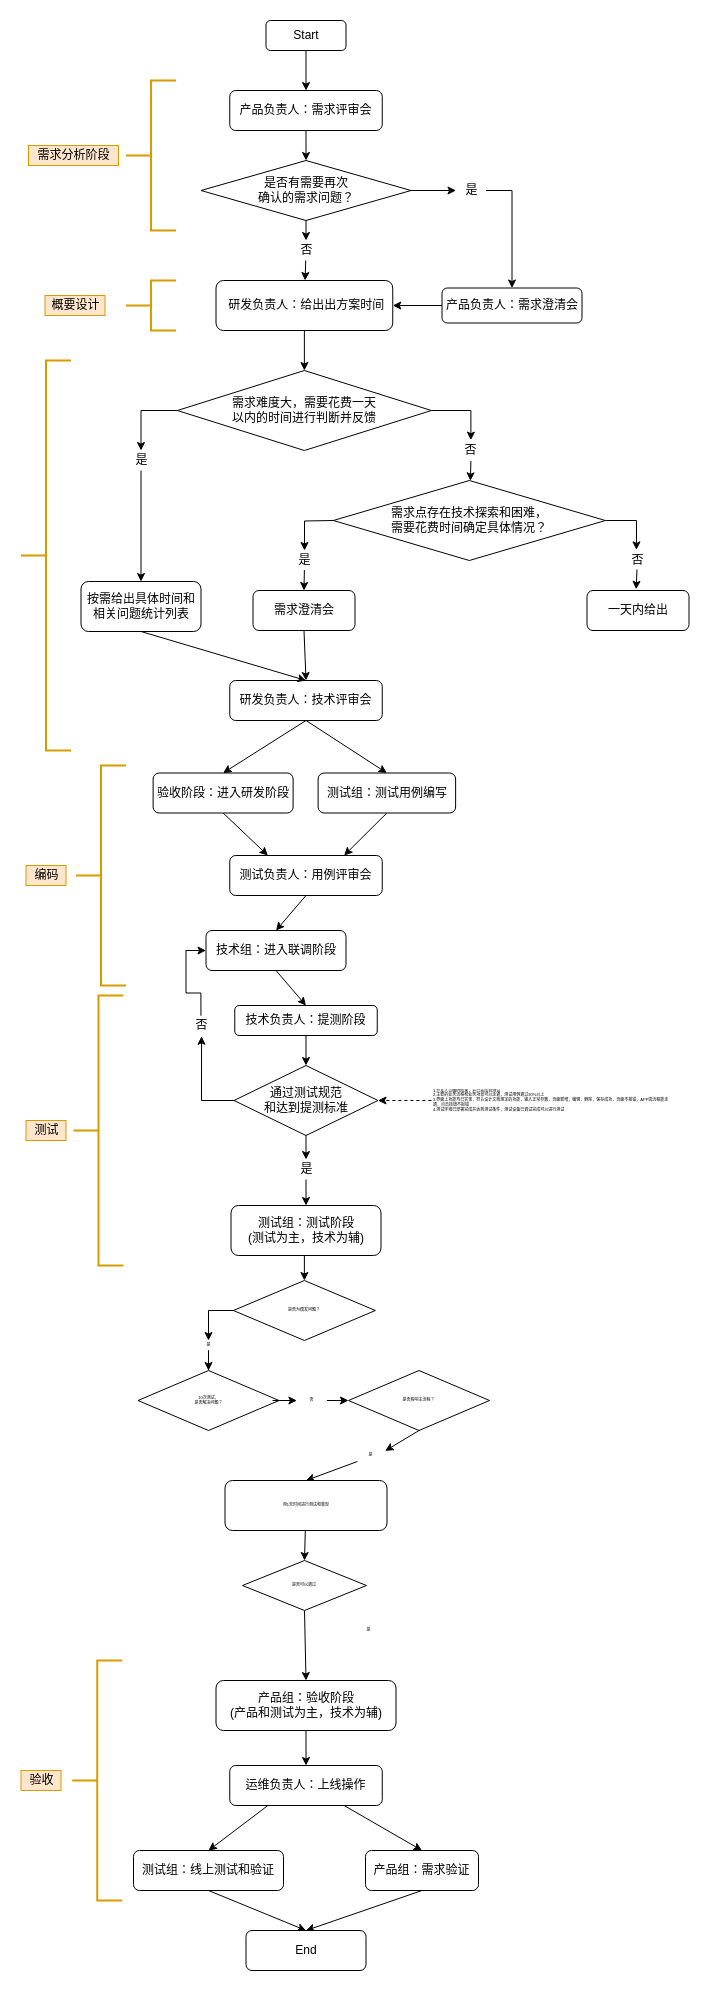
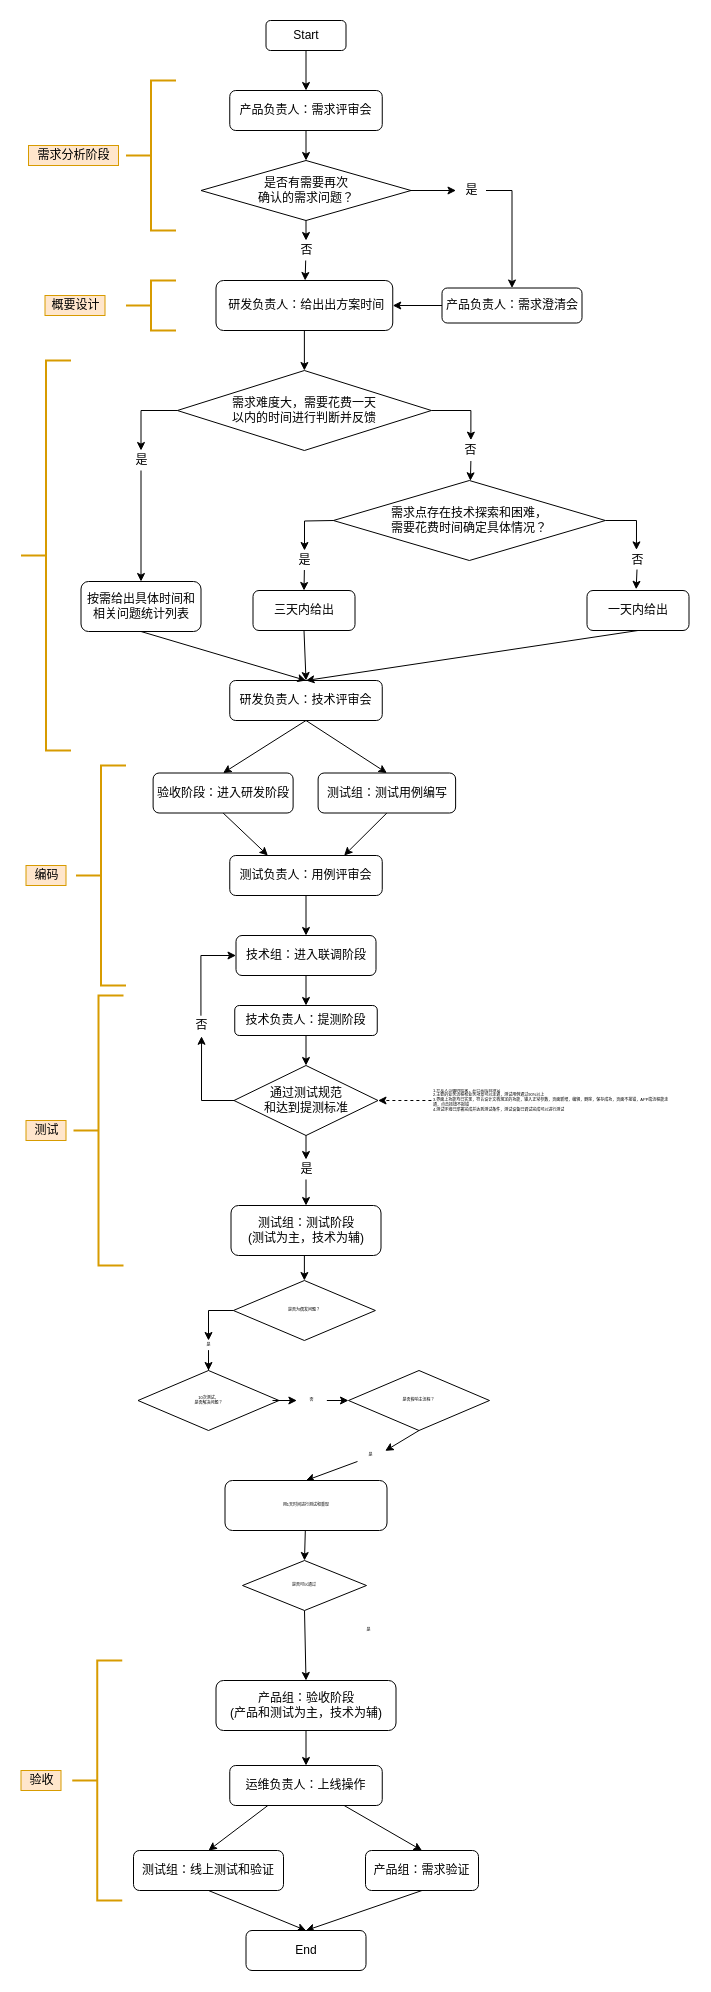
- <mxCell id="47" value="需求澄清会" style="rounded=1;whiteSpace=wrap;html=1;" parent="1" vertex="1"><mxGeometry x="252.5" y="590" width="102" height="40" as="geometry" /></mxCell>
+ <mxCell id="47" value="三天内给出" style="rounded=1;whiteSpace=wrap;html=1;" parent="1" vertex="1"><mxGeometry x="252.5" y="590" width="102" height="40" as="geometry" /></mxCell>
+ <mxCell id="48" style="edgeStyle=none;rounded=0;orthogonalLoop=1;jettySize=auto;html=1;exitX=0.5;exitY=1;exitDx=0;exitDy=0;entryX=0.5;entryY=0;entryDx=0;entryDy=0;" parent="1" source="49" target="8" edge="1"><mxGeometry relative="1" as="geometry"><mxPoint x="305.5" y="805" as="targetPoint" /></mxGeometry></mxCell>
- <mxCell id="18" value="技术组：进入联调阶段" style="rounded=1;whiteSpace=wrap;html=1;" parent="1" vertex="1"><mxGeometry x="205.5" y="930" width="140" height="40" as="geometry" /></mxCell>
+ <mxCell id="18" value="技术组：进入联调阶段" style="rounded=1;whiteSpace=wrap;html=1;" parent="1" vertex="1"><mxGeometry x="235.5" y="935" width="140" height="40" as="geometry" /></mxCell>
